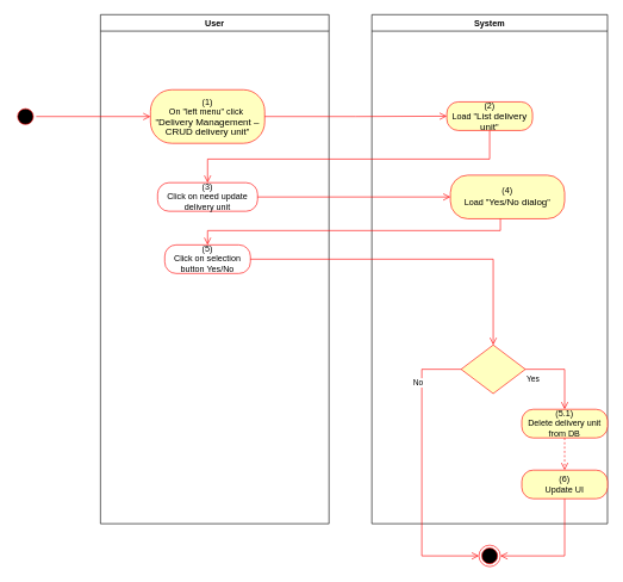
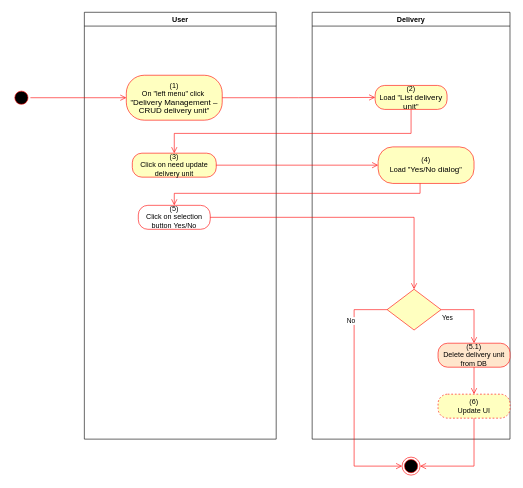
- <mxCell id="6" value="System" style="swimlane;whiteSpace=wrap;startSize=23;" parent="1" vertex="1"><mxGeometry x="520" y="20" width="330" height="712" as="geometry" /></mxCell>
+ <mxCell id="6" value="Delivery" style="swimlane;whiteSpace=wrap;startSize=23;" parent="1" vertex="1"><mxGeometry x="520" y="20" width="330" height="712" as="geometry" /></mxCell>
- <mxCell id="4" value="(3)&lt;br&gt;Click on need update delivery unit" style="rounded=1;whiteSpace=wrap;html=1;arcSize=40;fontColor=#000000;fillColor=#ffffff;strokeColor=#ff0000;" parent="2" vertex="1"><mxGeometry x="80" y="235" width="140" height="40" as="geometry" /></mxCell>
+ <mxCell id="4" value="(3)&lt;br&gt;Click on need update delivery unit" style="rounded=1;whiteSpace=wrap;html=1;arcSize=40;fontColor=#000000;fillColor=#ffffc0;strokeColor=#ff0000;" parent="2" vertex="1"><mxGeometry x="80" y="235" width="140" height="40" as="geometry" /></mxCell>
- <mxCell id="10" value="(5.1)&lt;br&gt;Delete delivery unit from DB" style="rounded=1;whiteSpace=wrap;html=1;arcSize=40;fontColor=#000000;fillColor=#ffffc0;strokeColor=#ff0000;" parent="6" vertex="1"><mxGeometry x="210" y="552" width="120" height="40" as="geometry" /></mxCell>
+ <mxCell id="10" value="(5.1)&lt;br&gt;Delete delivery unit from DB" style="rounded=1;whiteSpace=wrap;html=1;arcSize=40;fontColor=#000000;fillColor=#ffe6cc;strokeColor=#ff0000;" parent="6" vertex="1"><mxGeometry x="210" y="552" width="120" height="40" as="geometry" /></mxCell>
- <mxCell id="12" value="" style="edgeStyle=orthogonalEdgeStyle;html=1;verticalAlign=bottom;endArrow=open;endSize=8;strokeColor=#ff0000;rounded=0;exitX=0.5;exitY=1;exitDx=0;exitDy=0;entryX=0.5;entryY=0;entryDx=0;entryDy=0;dashed=1;" parent="6" source="10" target="11" edge="1"><mxGeometry relative="1" as="geometry"><mxPoint x="170" y="642" as="targetPoint" /></mxGeometry></mxCell>
+ <mxCell id="12" value="" style="edgeStyle=orthogonalEdgeStyle;html=1;verticalAlign=bottom;endArrow=open;endSize=8;strokeColor=#ff0000;rounded=0;exitX=0.5;exitY=1;exitDx=0;exitDy=0;entryX=0.5;entryY=0;entryDx=0;entryDy=0;" parent="6" source="10" target="11" edge="1"><mxGeometry relative="1" as="geometry"><mxPoint x="170" y="642" as="targetPoint" /></mxGeometry></mxCell>
- <mxCell id="11" value="(6)&lt;br&gt;Update UI" style="rounded=1;whiteSpace=wrap;html=1;arcSize=40;fontColor=#000000;fillColor=#ffffc0;strokeColor=#ff0000;" parent="6" vertex="1"><mxGeometry x="210" y="637" width="120" height="40" as="geometry" /></mxCell>
+ <mxCell id="11" value="(6)&lt;br&gt;Update UI" style="rounded=1;whiteSpace=wrap;html=1;arcSize=40;fontColor=#000000;fillColor=#ffffc0;strokeColor=#ff0000;dashed=1;" parent="6" vertex="1"><mxGeometry x="210" y="637" width="120" height="40" as="geometry" /></mxCell>
